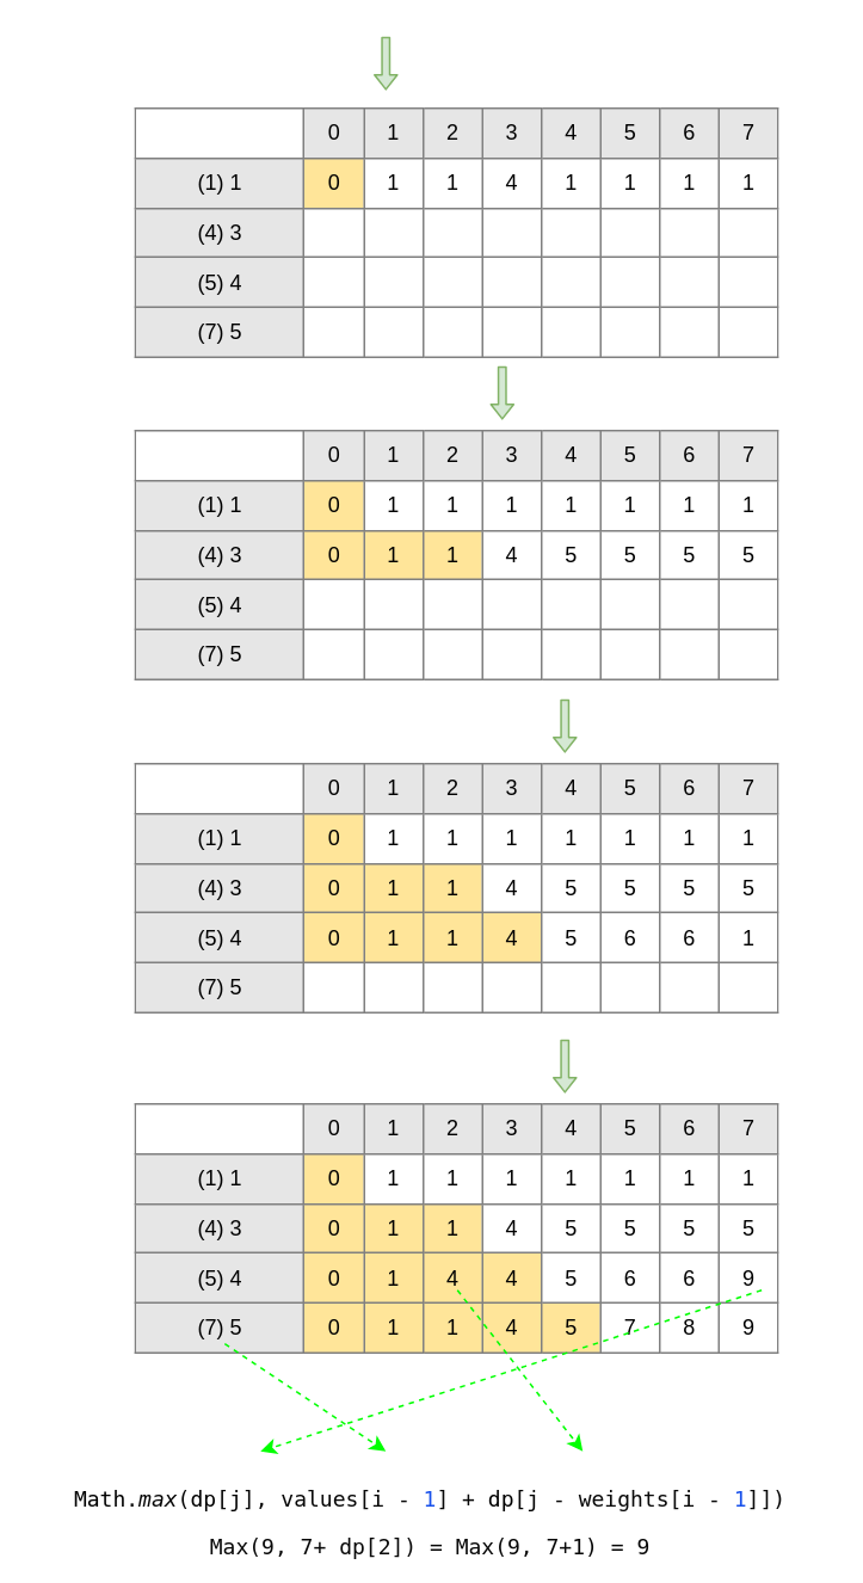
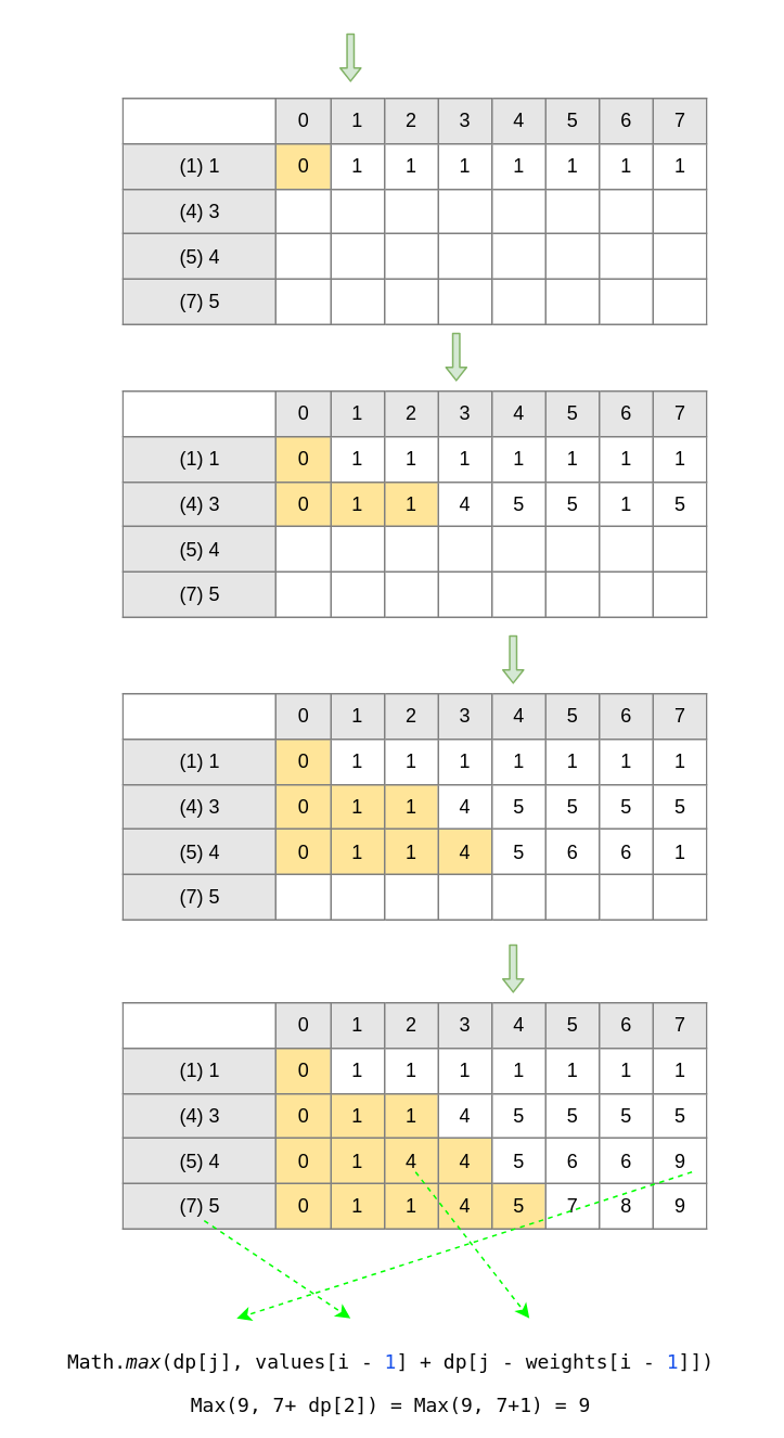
- <mxCell id="2" value="&lt;table border=&quot;1&quot; width=&quot;100%&quot; style=&quot;width: 100% ; height: 100% ; border-collapse: collapse&quot;&gt;&lt;tbody&gt;&lt;tr&gt;&lt;td align=&quot;center&quot;&gt;&lt;br&gt;&lt;/td&gt;&lt;td align=&quot;center&quot; style=&quot;background-color: rgb(230 , 230 , 230)&quot;&gt;0&lt;/td&gt;&lt;td align=&quot;center&quot; style=&quot;background-color: rgb(230 , 230 , 230)&quot;&gt;1&lt;/td&gt;&lt;td style=&quot;text-align: center ; background-color: rgb(230 , 230 , 230)&quot;&gt;2&lt;/td&gt;&lt;td style=&quot;text-align: center ; background-color: rgb(230 , 230 , 230)&quot;&gt;3&lt;/td&gt;&lt;td style=&quot;text-align: center ; background-color: rgb(230 , 230 , 230)&quot;&gt;4&lt;/td&gt;&lt;td style=&quot;text-align: center ; background-color: rgb(230 , 230 , 230)&quot;&gt;5&lt;/td&gt;&lt;td style=&quot;text-align: center ; background-color: rgb(230 , 230 , 230)&quot;&gt;6&lt;/td&gt;&lt;td style=&quot;text-align: center ; background-color: rgb(230 , 230 , 230)&quot;&gt;7&lt;/td&gt;&lt;/tr&gt;&lt;tr&gt;&lt;td align=&quot;center&quot; style=&quot;background-color: rgb(230 , 230 , 230)&quot;&gt;(1) 1&lt;/td&gt;&lt;td align=&quot;center&quot; style=&quot;background-color: rgb(255 , 229 , 153)&quot;&gt;0&lt;/td&gt;&lt;td align=&quot;center&quot;&gt;1&lt;/td&gt;&lt;td style=&quot;text-align: center&quot;&gt;1&lt;/td&gt;&lt;td style=&quot;text-align: center&quot;&gt;4&lt;/td&gt;&lt;td style=&quot;text-align: center&quot;&gt;1&lt;/td&gt;&lt;td style=&quot;text-align: center&quot;&gt;1&lt;/td&gt;&lt;td style=&quot;text-align: center&quot;&gt;1&lt;/td&gt;&lt;td style=&quot;text-align: center&quot;&gt;1&lt;/td&gt;&lt;/tr&gt;&lt;tr&gt;&lt;td align=&quot;center&quot; style=&quot;background-color: rgb(230 , 230 , 230)&quot;&gt;(4) 3&lt;/td&gt;&lt;td align=&quot;center&quot;&gt;&lt;br&gt;&lt;/td&gt;&lt;td align=&quot;center&quot;&gt;&lt;br&gt;&lt;/td&gt;&lt;td&gt;&lt;br&gt;&lt;/td&gt;&lt;td&gt;&lt;br&gt;&lt;/td&gt;&lt;td&gt;&lt;br&gt;&lt;/td&gt;&lt;td&gt;&lt;br&gt;&lt;/td&gt;&lt;td&gt;&lt;br&gt;&lt;/td&gt;&lt;td&gt;&lt;br&gt;&lt;/td&gt;&lt;/tr&gt;&lt;tr&gt;&lt;td style=&quot;text-align: center ; background-color: rgb(230 , 230 , 230)&quot;&gt;(5) 4&lt;/td&gt;&lt;td&gt;&lt;br&gt;&lt;/td&gt;&lt;td&gt;&lt;br&gt;&lt;/td&gt;&lt;td&gt;&lt;br&gt;&lt;/td&gt;&lt;td&gt;&lt;br&gt;&lt;/td&gt;&lt;td&gt;&lt;br&gt;&lt;/td&gt;&lt;td&gt;&lt;br&gt;&lt;/td&gt;&lt;td&gt;&lt;br&gt;&lt;/td&gt;&lt;td&gt;&lt;br&gt;&lt;/td&gt;&lt;/tr&gt;&lt;tr&gt;&lt;td style=&quot;text-align: center ; background-color: rgb(230 , 230 , 230)&quot;&gt;(7) 5&lt;/td&gt;&lt;td&gt;&lt;br&gt;&lt;/td&gt;&lt;td&gt;&lt;br&gt;&lt;/td&gt;&lt;td&gt;&lt;br&gt;&lt;/td&gt;&lt;td&gt;&lt;br&gt;&lt;/td&gt;&lt;td&gt;&lt;br&gt;&lt;/td&gt;&lt;td&gt;&lt;br&gt;&lt;/td&gt;&lt;td&gt;&lt;br&gt;&lt;/td&gt;&lt;td&gt;&lt;br&gt;&lt;/td&gt;&lt;/tr&gt;&lt;/tbody&gt;&lt;/table&gt;" style="text;html=1;strokeColor=none;fillColor=none;overflow=fill;" parent="1" vertex="1"><mxGeometry x="75" y="60" width="360" height="140" as="geometry" /></mxCell>
+ <mxCell id="2" value="&lt;table border=&quot;1&quot; width=&quot;100%&quot; style=&quot;width: 100% ; height: 100% ; border-collapse: collapse&quot;&gt;&lt;tbody&gt;&lt;tr&gt;&lt;td align=&quot;center&quot;&gt;&lt;br&gt;&lt;/td&gt;&lt;td align=&quot;center&quot; style=&quot;background-color: rgb(230 , 230 , 230)&quot;&gt;0&lt;/td&gt;&lt;td align=&quot;center&quot; style=&quot;background-color: rgb(230 , 230 , 230)&quot;&gt;1&lt;/td&gt;&lt;td style=&quot;text-align: center ; background-color: rgb(230 , 230 , 230)&quot;&gt;2&lt;/td&gt;&lt;td style=&quot;text-align: center ; background-color: rgb(230 , 230 , 230)&quot;&gt;3&lt;/td&gt;&lt;td style=&quot;text-align: center ; background-color: rgb(230 , 230 , 230)&quot;&gt;4&lt;/td&gt;&lt;td style=&quot;text-align: center ; background-color: rgb(230 , 230 , 230)&quot;&gt;5&lt;/td&gt;&lt;td style=&quot;text-align: center ; background-color: rgb(230 , 230 , 230)&quot;&gt;6&lt;/td&gt;&lt;td style=&quot;text-align: center ; background-color: rgb(230 , 230 , 230)&quot;&gt;7&lt;/td&gt;&lt;/tr&gt;&lt;tr&gt;&lt;td align=&quot;center&quot; style=&quot;background-color: rgb(230 , 230 , 230)&quot;&gt;(1) 1&lt;/td&gt;&lt;td align=&quot;center&quot; style=&quot;background-color: rgb(255 , 229 , 153)&quot;&gt;0&lt;/td&gt;&lt;td align=&quot;center&quot;&gt;1&lt;/td&gt;&lt;td style=&quot;text-align: center&quot;&gt;1&lt;/td&gt;&lt;td style=&quot;text-align: center&quot;&gt;1&lt;/td&gt;&lt;td style=&quot;text-align: center&quot;&gt;1&lt;/td&gt;&lt;td style=&quot;text-align: center&quot;&gt;1&lt;/td&gt;&lt;td style=&quot;text-align: center&quot;&gt;1&lt;/td&gt;&lt;td style=&quot;text-align: center&quot;&gt;1&lt;/td&gt;&lt;/tr&gt;&lt;tr&gt;&lt;td align=&quot;center&quot; style=&quot;background-color: rgb(230 , 230 , 230)&quot;&gt;(4) 3&lt;/td&gt;&lt;td align=&quot;center&quot;&gt;&lt;br&gt;&lt;/td&gt;&lt;td align=&quot;center&quot;&gt;&lt;br&gt;&lt;/td&gt;&lt;td&gt;&lt;br&gt;&lt;/td&gt;&lt;td&gt;&lt;br&gt;&lt;/td&gt;&lt;td&gt;&lt;br&gt;&lt;/td&gt;&lt;td&gt;&lt;br&gt;&lt;/td&gt;&lt;td&gt;&lt;br&gt;&lt;/td&gt;&lt;td&gt;&lt;br&gt;&lt;/td&gt;&lt;/tr&gt;&lt;tr&gt;&lt;td style=&quot;text-align: center ; background-color: rgb(230 , 230 , 230)&quot;&gt;(5) 4&lt;/td&gt;&lt;td&gt;&lt;br&gt;&lt;/td&gt;&lt;td&gt;&lt;br&gt;&lt;/td&gt;&lt;td&gt;&lt;br&gt;&lt;/td&gt;&lt;td&gt;&lt;br&gt;&lt;/td&gt;&lt;td&gt;&lt;br&gt;&lt;/td&gt;&lt;td&gt;&lt;br&gt;&lt;/td&gt;&lt;td&gt;&lt;br&gt;&lt;/td&gt;&lt;td&gt;&lt;br&gt;&lt;/td&gt;&lt;/tr&gt;&lt;tr&gt;&lt;td style=&quot;text-align: center ; background-color: rgb(230 , 230 , 230)&quot;&gt;(7) 5&lt;/td&gt;&lt;td&gt;&lt;br&gt;&lt;/td&gt;&lt;td&gt;&lt;br&gt;&lt;/td&gt;&lt;td&gt;&lt;br&gt;&lt;/td&gt;&lt;td&gt;&lt;br&gt;&lt;/td&gt;&lt;td&gt;&lt;br&gt;&lt;/td&gt;&lt;td&gt;&lt;br&gt;&lt;/td&gt;&lt;td&gt;&lt;br&gt;&lt;/td&gt;&lt;td&gt;&lt;br&gt;&lt;/td&gt;&lt;/tr&gt;&lt;/tbody&gt;&lt;/table&gt;" style="text;html=1;strokeColor=none;fillColor=none;overflow=fill;" parent="1" vertex="1"><mxGeometry x="75" y="60" width="360" height="140" as="geometry" /></mxCell>
- <mxCell id="3" value="&lt;table border=&quot;1&quot; width=&quot;100%&quot; style=&quot;width: 100% ; height: 100% ; border-collapse: collapse&quot;&gt;&lt;tbody&gt;&lt;tr&gt;&lt;td align=&quot;center&quot;&gt;&lt;br&gt;&lt;/td&gt;&lt;td align=&quot;center&quot; style=&quot;background-color: rgb(230 , 230 , 230)&quot;&gt;0&lt;/td&gt;&lt;td align=&quot;center&quot; style=&quot;background-color: rgb(230 , 230 , 230)&quot;&gt;1&lt;/td&gt;&lt;td style=&quot;text-align: center ; background-color: rgb(230 , 230 , 230)&quot;&gt;2&lt;/td&gt;&lt;td style=&quot;text-align: center ; background-color: rgb(230 , 230 , 230)&quot;&gt;3&lt;/td&gt;&lt;td style=&quot;text-align: center ; background-color: rgb(230 , 230 , 230)&quot;&gt;4&lt;/td&gt;&lt;td style=&quot;text-align: center ; background-color: rgb(230 , 230 , 230)&quot;&gt;5&lt;/td&gt;&lt;td style=&quot;text-align: center ; background-color: rgb(230 , 230 , 230)&quot;&gt;6&lt;/td&gt;&lt;td style=&quot;text-align: center ; background-color: rgb(230 , 230 , 230)&quot;&gt;7&lt;/td&gt;&lt;/tr&gt;&lt;tr&gt;&lt;td align=&quot;center&quot; style=&quot;background-color: rgb(230 , 230 , 230)&quot;&gt;(1) 1&lt;/td&gt;&lt;td align=&quot;center&quot; style=&quot;background-color: rgb(255 , 229 , 153)&quot;&gt;0&lt;/td&gt;&lt;td align=&quot;center&quot;&gt;1&lt;/td&gt;&lt;td style=&quot;text-align: center&quot;&gt;1&lt;/td&gt;&lt;td style=&quot;text-align: center&quot;&gt;1&lt;/td&gt;&lt;td style=&quot;text-align: center&quot;&gt;1&lt;/td&gt;&lt;td style=&quot;text-align: center&quot;&gt;1&lt;/td&gt;&lt;td style=&quot;text-align: center&quot;&gt;1&lt;/td&gt;&lt;td style=&quot;text-align: center&quot;&gt;1&lt;/td&gt;&lt;/tr&gt;&lt;tr&gt;&lt;td align=&quot;center&quot; style=&quot;background-color: rgb(230 , 230 , 230)&quot;&gt;(4) 3&lt;/td&gt;&lt;td align=&quot;center&quot; style=&quot;background-color: rgb(255 , 229 , 153)&quot;&gt;0&lt;/td&gt;&lt;td align=&quot;center&quot; style=&quot;background-color: rgb(255 , 229 , 153)&quot;&gt;1&lt;/td&gt;&lt;td style=&quot;text-align: center ; background-color: rgb(255 , 229 , 153)&quot;&gt;1&lt;/td&gt;&lt;td style=&quot;text-align: center&quot;&gt;4&lt;/td&gt;&lt;td style=&quot;text-align: center&quot;&gt;5&lt;/td&gt;&lt;td style=&quot;text-align: center&quot;&gt;5&lt;/td&gt;&lt;td style=&quot;text-align: center&quot;&gt;5&lt;/td&gt;&lt;td style=&quot;text-align: center&quot;&gt;5&lt;/td&gt;&lt;/tr&gt;&lt;tr&gt;&lt;td style=&quot;text-align: center ; background-color: rgb(230 , 230 , 230)&quot;&gt;(5) 4&lt;/td&gt;&lt;td&gt;&lt;br&gt;&lt;/td&gt;&lt;td&gt;&lt;br&gt;&lt;/td&gt;&lt;td&gt;&lt;br&gt;&lt;/td&gt;&lt;td&gt;&lt;br&gt;&lt;/td&gt;&lt;td&gt;&lt;br&gt;&lt;/td&gt;&lt;td&gt;&lt;br&gt;&lt;/td&gt;&lt;td&gt;&lt;br&gt;&lt;/td&gt;&lt;td&gt;&lt;br&gt;&lt;/td&gt;&lt;/tr&gt;&lt;tr&gt;&lt;td style=&quot;text-align: center ; background-color: rgb(230 , 230 , 230)&quot;&gt;(7) 5&lt;/td&gt;&lt;td&gt;&lt;br&gt;&lt;/td&gt;&lt;td&gt;&lt;br&gt;&lt;/td&gt;&lt;td&gt;&lt;br&gt;&lt;/td&gt;&lt;td&gt;&lt;br&gt;&lt;/td&gt;&lt;td&gt;&lt;br&gt;&lt;/td&gt;&lt;td&gt;&lt;br&gt;&lt;/td&gt;&lt;td&gt;&lt;br&gt;&lt;/td&gt;&lt;td&gt;&lt;br&gt;&lt;/td&gt;&lt;/tr&gt;&lt;/tbody&gt;&lt;/table&gt;" style="text;html=1;strokeColor=none;fillColor=none;overflow=fill;" parent="1" vertex="1"><mxGeometry x="75" y="240" width="360" height="140" as="geometry" /></mxCell>
+ <mxCell id="3" value="&lt;table border=&quot;1&quot; width=&quot;100%&quot; style=&quot;width: 100% ; height: 100% ; border-collapse: collapse&quot;&gt;&lt;tbody&gt;&lt;tr&gt;&lt;td align=&quot;center&quot;&gt;&lt;br&gt;&lt;/td&gt;&lt;td align=&quot;center&quot; style=&quot;background-color: rgb(230 , 230 , 230)&quot;&gt;0&lt;/td&gt;&lt;td align=&quot;center&quot; style=&quot;background-color: rgb(230 , 230 , 230)&quot;&gt;1&lt;/td&gt;&lt;td style=&quot;text-align: center ; background-color: rgb(230 , 230 , 230)&quot;&gt;2&lt;/td&gt;&lt;td style=&quot;text-align: center ; background-color: rgb(230 , 230 , 230)&quot;&gt;3&lt;/td&gt;&lt;td style=&quot;text-align: center ; background-color: rgb(230 , 230 , 230)&quot;&gt;4&lt;/td&gt;&lt;td style=&quot;text-align: center ; background-color: rgb(230 , 230 , 230)&quot;&gt;5&lt;/td&gt;&lt;td style=&quot;text-align: center ; background-color: rgb(230 , 230 , 230)&quot;&gt;6&lt;/td&gt;&lt;td style=&quot;text-align: center ; background-color: rgb(230 , 230 , 230)&quot;&gt;7&lt;/td&gt;&lt;/tr&gt;&lt;tr&gt;&lt;td align=&quot;center&quot; style=&quot;background-color: rgb(230 , 230 , 230)&quot;&gt;(1) 1&lt;/td&gt;&lt;td align=&quot;center&quot; style=&quot;background-color: rgb(255 , 229 , 153)&quot;&gt;0&lt;/td&gt;&lt;td align=&quot;center&quot;&gt;1&lt;/td&gt;&lt;td style=&quot;text-align: center&quot;&gt;1&lt;/td&gt;&lt;td style=&quot;text-align: center&quot;&gt;1&lt;/td&gt;&lt;td style=&quot;text-align: center&quot;&gt;1&lt;/td&gt;&lt;td style=&quot;text-align: center&quot;&gt;1&lt;/td&gt;&lt;td style=&quot;text-align: center&quot;&gt;1&lt;/td&gt;&lt;td style=&quot;text-align: center&quot;&gt;1&lt;/td&gt;&lt;/tr&gt;&lt;tr&gt;&lt;td align=&quot;center&quot; style=&quot;background-color: rgb(230 , 230 , 230)&quot;&gt;(4) 3&lt;/td&gt;&lt;td align=&quot;center&quot; style=&quot;background-color: rgb(255 , 229 , 153)&quot;&gt;0&lt;/td&gt;&lt;td align=&quot;center&quot; style=&quot;background-color: rgb(255 , 229 , 153)&quot;&gt;1&lt;/td&gt;&lt;td style=&quot;text-align: center ; background-color: rgb(255 , 229 , 153)&quot;&gt;1&lt;/td&gt;&lt;td style=&quot;text-align: center&quot;&gt;4&lt;/td&gt;&lt;td style=&quot;text-align: center&quot;&gt;5&lt;/td&gt;&lt;td style=&quot;text-align: center&quot;&gt;5&lt;/td&gt;&lt;td style=&quot;text-align: center&quot;&gt;1&lt;/td&gt;&lt;td style=&quot;text-align: center&quot;&gt;5&lt;/td&gt;&lt;/tr&gt;&lt;tr&gt;&lt;td style=&quot;text-align: center ; background-color: rgb(230 , 230 , 230)&quot;&gt;(5) 4&lt;/td&gt;&lt;td&gt;&lt;br&gt;&lt;/td&gt;&lt;td&gt;&lt;br&gt;&lt;/td&gt;&lt;td&gt;&lt;br&gt;&lt;/td&gt;&lt;td&gt;&lt;br&gt;&lt;/td&gt;&lt;td&gt;&lt;br&gt;&lt;/td&gt;&lt;td&gt;&lt;br&gt;&lt;/td&gt;&lt;td&gt;&lt;br&gt;&lt;/td&gt;&lt;td&gt;&lt;br&gt;&lt;/td&gt;&lt;/tr&gt;&lt;tr&gt;&lt;td style=&quot;text-align: center ; background-color: rgb(230 , 230 , 230)&quot;&gt;(7) 5&lt;/td&gt;&lt;td&gt;&lt;br&gt;&lt;/td&gt;&lt;td&gt;&lt;br&gt;&lt;/td&gt;&lt;td&gt;&lt;br&gt;&lt;/td&gt;&lt;td&gt;&lt;br&gt;&lt;/td&gt;&lt;td&gt;&lt;br&gt;&lt;/td&gt;&lt;td&gt;&lt;br&gt;&lt;/td&gt;&lt;td&gt;&lt;br&gt;&lt;/td&gt;&lt;td&gt;&lt;br&gt;&lt;/td&gt;&lt;/tr&gt;&lt;/tbody&gt;&lt;/table&gt;" style="text;html=1;strokeColor=none;fillColor=none;overflow=fill;" parent="1" vertex="1"><mxGeometry x="75" y="240" width="360" height="140" as="geometry" /></mxCell>
